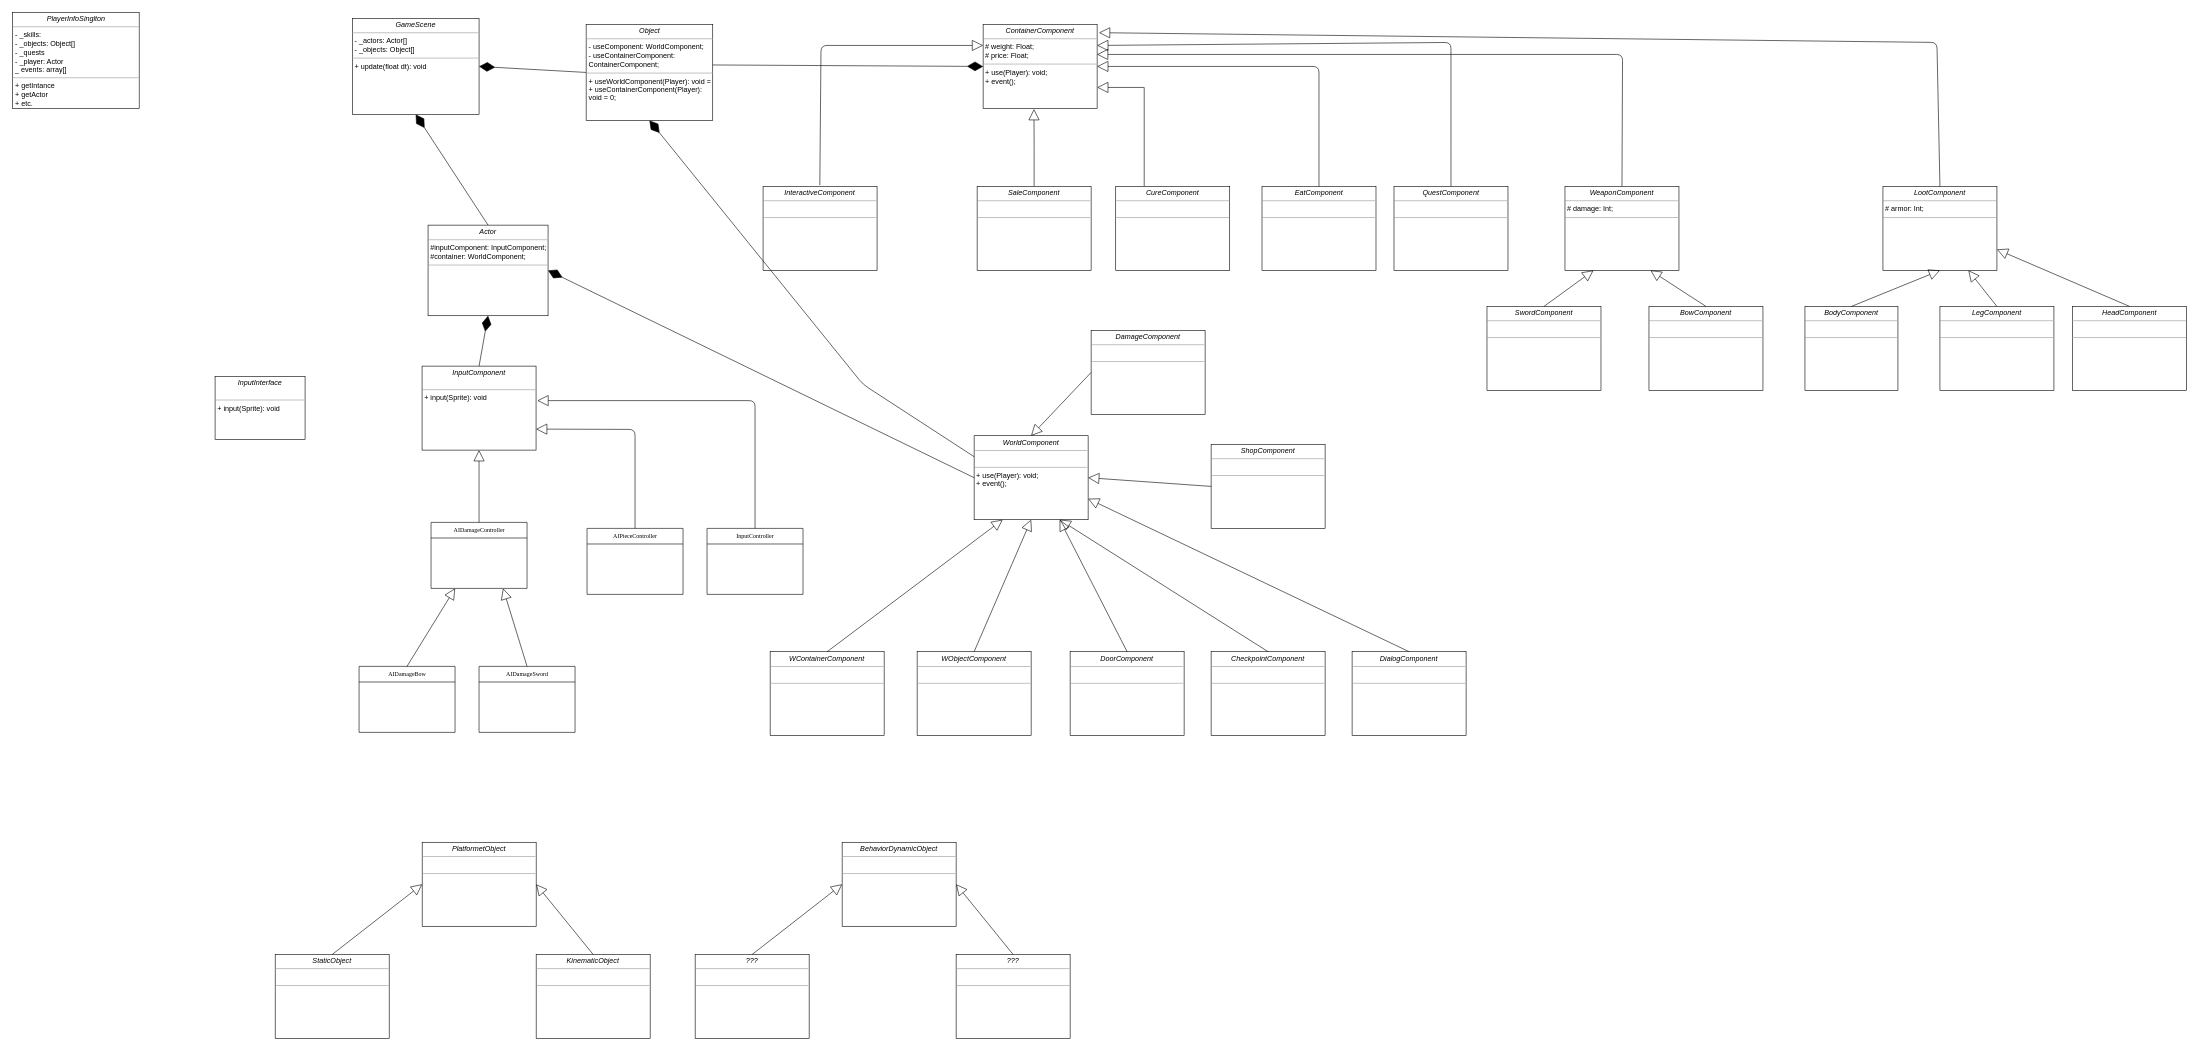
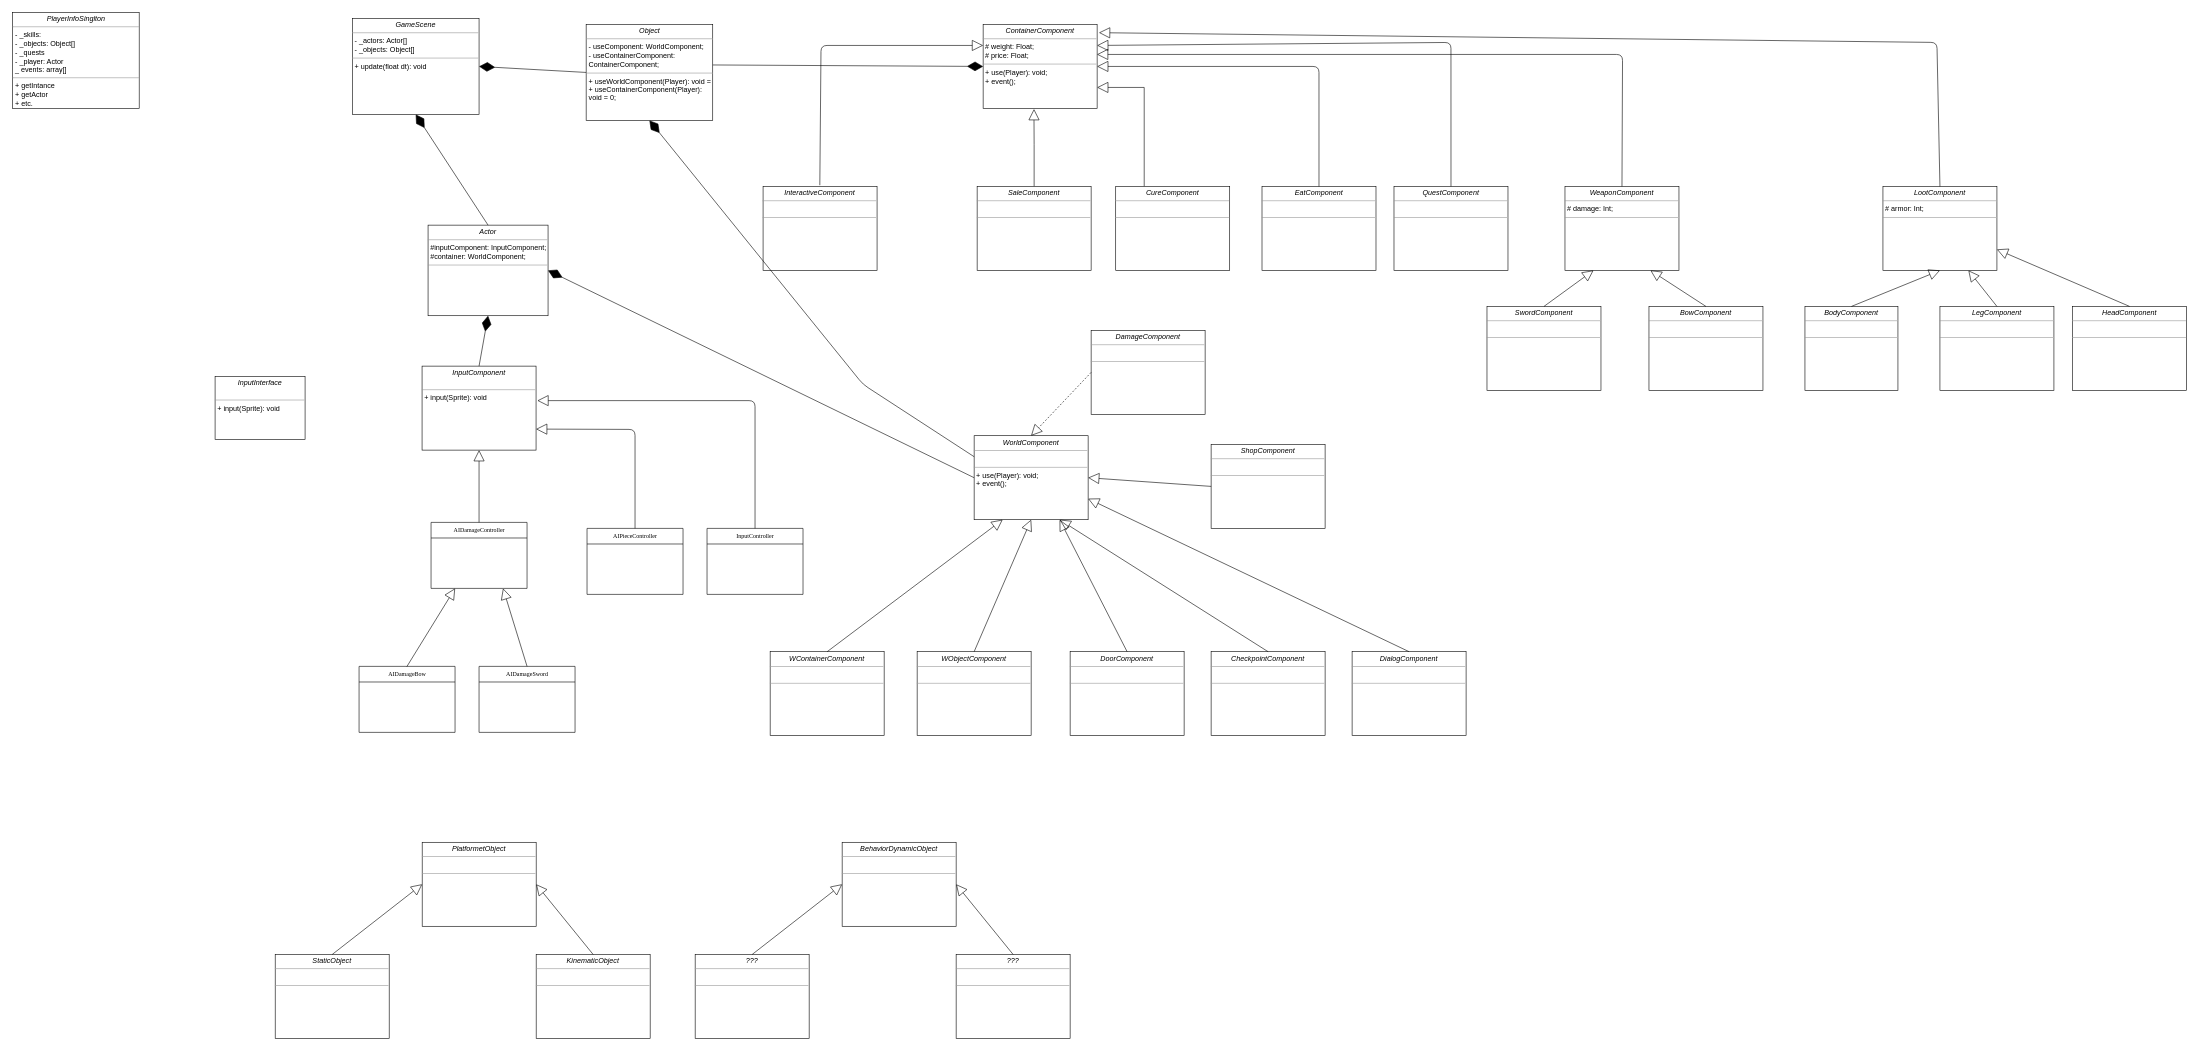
- <mxCell id="58" value="" style="endArrow=block;endSize=16;endFill=0;html=1;exitX=0;exitY=0.5;exitDx=0;exitDy=0;entryX=0.5;entryY=0;entryDx=0;entryDy=0;" parent="1" source="46" target="9" edge="1"><mxGeometry width="160" relative="1" as="geometry"><mxPoint x="1783.333" y="617" as="sourcePoint" /><mxPoint x="1578.333" y="602" as="targetPoint" /></mxGeometry></mxCell>
+ <mxCell id="58" value="" style="endArrow=block;endSize=16;endFill=0;html=1;exitX=0;exitY=0.5;exitDx=0;exitDy=0;entryX=0.5;entryY=0;entryDx=0;entryDy=0;dashed=1;" parent="1" source="46" target="9" edge="1"><mxGeometry width="160" relative="1" as="geometry"><mxPoint x="1783.333" y="617" as="sourcePoint" /><mxPoint x="1578.333" y="602" as="targetPoint" /></mxGeometry></mxCell>
